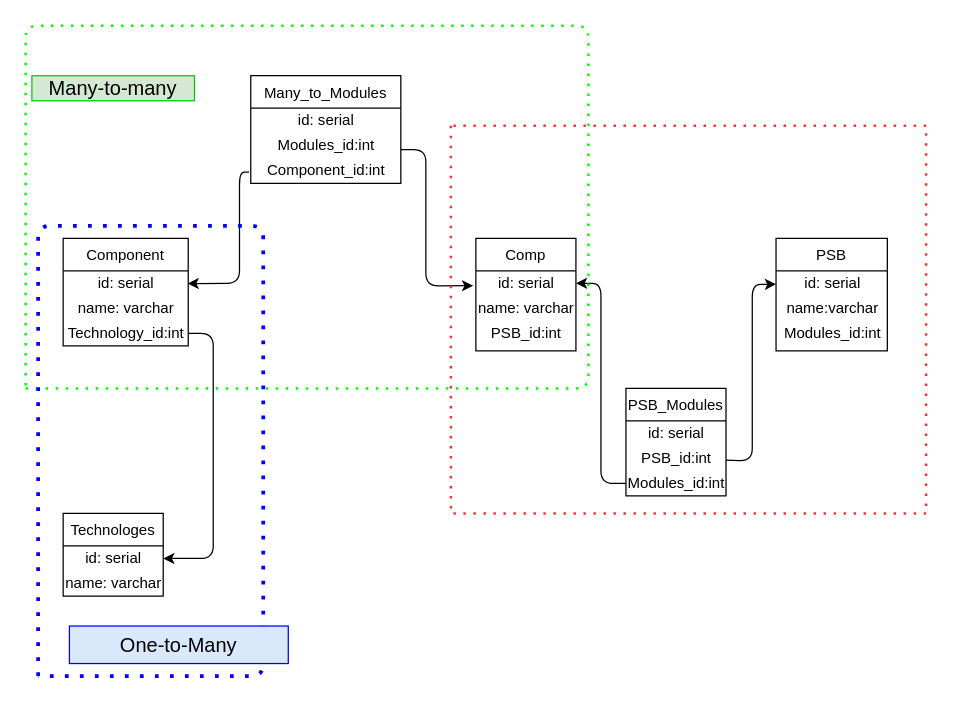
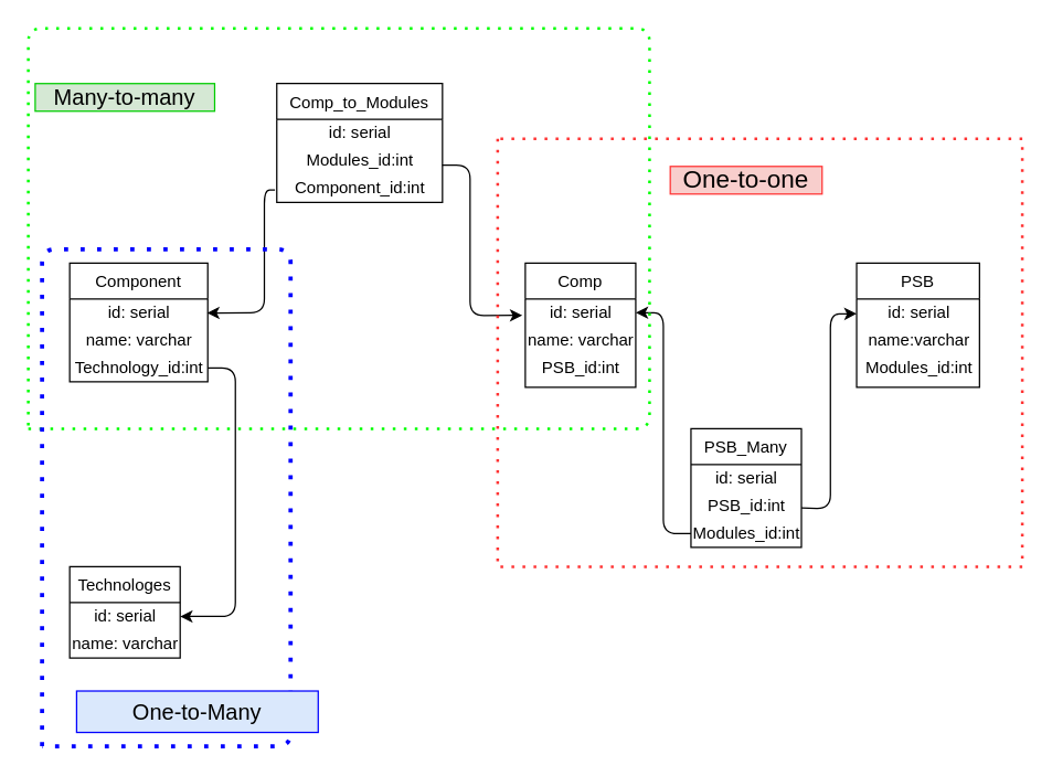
- <mxCell id="21" value="Many_to_Modules" style="swimlane;fontStyle=0;align=center;verticalAlign=top;childLayout=stackLayout;horizontal=1;startSize=26;horizontalStack=0;resizeParent=1;resizeLast=0;collapsible=1;marginBottom=0;rounded=0;shadow=0;strokeWidth=1;" vertex="1" parent="1"><mxGeometry x="200" y="60" width="120" height="86" as="geometry"><mxRectangle x="550" y="140" width="160" height="26" as="alternateBounds" /></mxGeometry></mxCell>
+ <mxCell id="21" value="Comp_to_Modules" style="swimlane;fontStyle=0;align=center;verticalAlign=top;childLayout=stackLayout;horizontal=1;startSize=26;horizontalStack=0;resizeParent=1;resizeLast=0;collapsible=1;marginBottom=0;rounded=0;shadow=0;strokeWidth=1;" vertex="1" parent="1"><mxGeometry x="200" y="60" width="120" height="86" as="geometry"><mxRectangle x="550" y="140" width="160" height="26" as="alternateBounds" /></mxGeometry></mxCell>
+ <mxCell id="31" value="&lt;font style=&quot;font-size: 18px&quot;&gt;One-to-one&lt;/font&gt;" style="text;html=1;strokeColor=#FF3333;fillColor=#f8cecc;align=center;verticalAlign=middle;whiteSpace=wrap;rounded=0;" vertex="1" parent="1"><mxGeometry x="485" y="120" width="110" height="20" as="geometry" /></mxCell>
- <mxCell id="17" value="PSB_Modules" style="swimlane;fontStyle=0;align=center;verticalAlign=top;childLayout=stackLayout;horizontal=1;startSize=26;horizontalStack=0;resizeParent=1;resizeLast=0;collapsible=1;marginBottom=0;rounded=0;shadow=0;strokeWidth=1;" vertex="1" parent="1"><mxGeometry x="500" y="310" width="80" height="86" as="geometry"><mxRectangle x="550" y="140" width="160" height="26" as="alternateBounds" /></mxGeometry></mxCell>
+ <mxCell id="17" value="PSB_Many" style="swimlane;fontStyle=0;align=center;verticalAlign=top;childLayout=stackLayout;horizontal=1;startSize=26;horizontalStack=0;resizeParent=1;resizeLast=0;collapsible=1;marginBottom=0;rounded=0;shadow=0;strokeWidth=1;" vertex="1" parent="1"><mxGeometry x="500" y="310" width="80" height="86" as="geometry"><mxRectangle x="550" y="140" width="160" height="26" as="alternateBounds" /></mxGeometry></mxCell>
